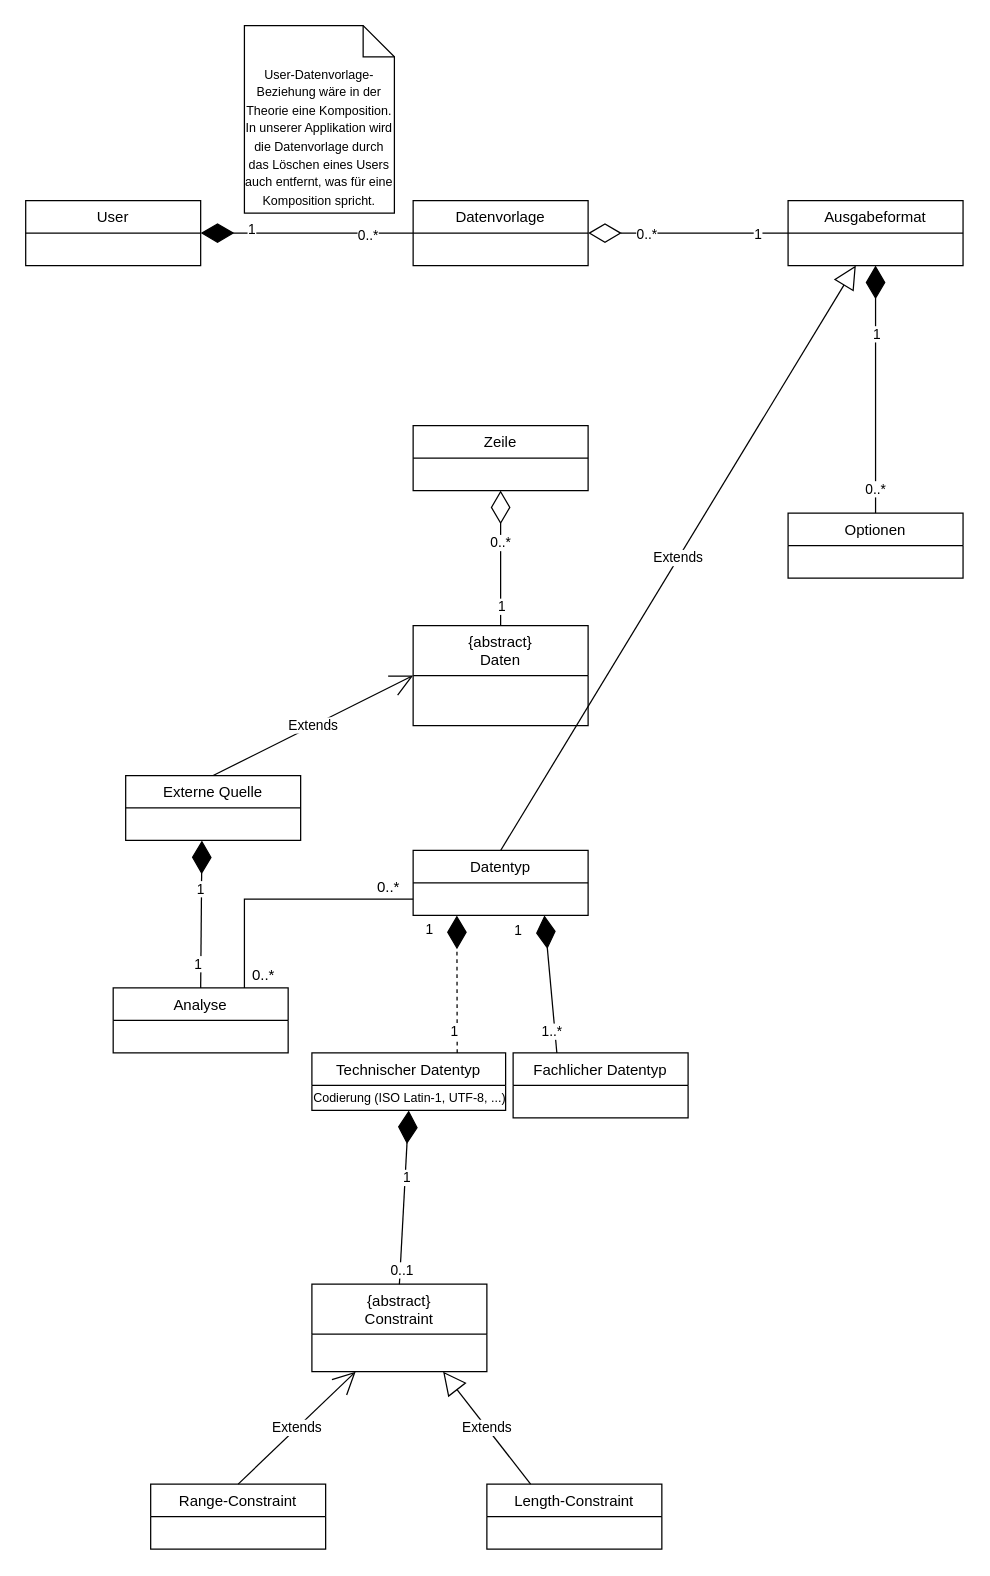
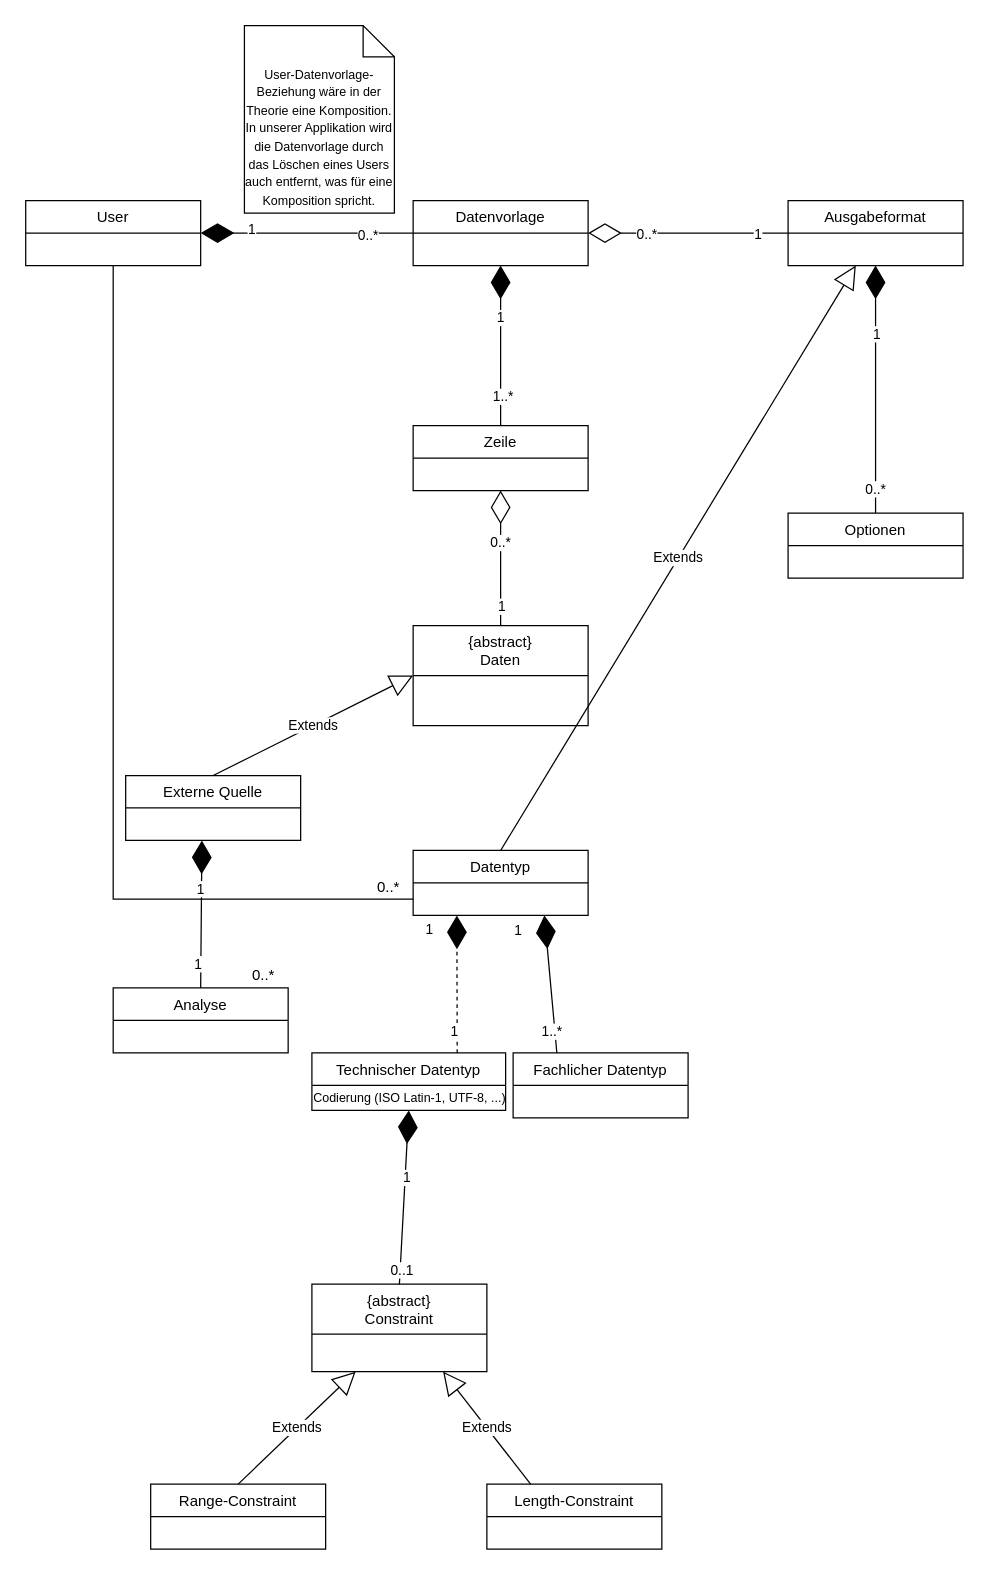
+ <mxCell id="36" value="" style="endArrow=diamondThin;endFill=1;endSize=24;html=1;rounded=0;entryX=0.5;entryY=1;entryDx=0;entryDy=0;exitX=0.5;exitY=0;exitDx=0;exitDy=0;" edge="1" parent="1" source="5" target="3"><mxGeometry width="160" relative="1" as="geometry"><mxPoint x="220" y="260" as="sourcePoint" /><mxPoint x="380" y="260" as="targetPoint" /></mxGeometry></mxCell>
+ <mxCell id="37" value="1..*" style="edgeLabel;html=1;align=center;verticalAlign=middle;resizable=0;points=[];" vertex="1" connectable="0" parent="36"><mxGeometry x="-0.631" y="-1" relative="1" as="geometry"><mxPoint as="offset" /></mxGeometry></mxCell>
+ <mxCell id="38" value="1" style="edgeLabel;html=1;align=center;verticalAlign=middle;resizable=0;points=[];" vertex="1" connectable="0" parent="36"><mxGeometry x="0.366" y="1" relative="1" as="geometry"><mxPoint as="offset" /></mxGeometry></mxCell>
- <mxCell id="28" value="Extends" style="endArrow=open;endSize=16;endFill=0;html=1;rounded=0;exitX=0.5;exitY=0;exitDx=0;exitDy=0;entryX=0;entryY=0.5;entryDx=0;entryDy=0;" edge="1" parent="1" source="4" target="26"><mxGeometry width="160" relative="1" as="geometry"><mxPoint x="160" y="560" as="sourcePoint" /><mxPoint x="320" y="560" as="targetPoint" /></mxGeometry></mxCell>
+ <mxCell id="28" value="Extends" style="endArrow=block;endSize=16;endFill=0;html=1;rounded=0;exitX=0.5;exitY=0;exitDx=0;exitDy=0;entryX=0;entryY=0.5;entryDx=0;entryDy=0;" edge="1" parent="1" source="4" target="26"><mxGeometry width="160" relative="1" as="geometry"><mxPoint x="160" y="560" as="sourcePoint" /><mxPoint x="320" y="560" as="targetPoint" /></mxGeometry></mxCell>
- <mxCell id="33" value="" style="endArrow=none;html=1;edgeStyle=orthogonalEdgeStyle;rounded=0;entryX=0.75;entryY=0;entryDx=0;entryDy=0;exitX=0;exitY=0.75;exitDx=0;exitDy=0;" edge="1" parent="1" source="6" target="29"><mxGeometry relative="1" as="geometry"><mxPoint x="283.5" y="640" as="sourcePoint" /><mxPoint x="283.5" y="810" as="targetPoint" /></mxGeometry></mxCell>
+ <mxCell id="33" value="" style="endArrow=none;html=1;edgeStyle=orthogonalEdgeStyle;rounded=0;exitX=0;exitY=0.75;exitDx=0;exitDy=0;" edge="1" parent="1" source="6" target="2"><mxGeometry relative="1" as="geometry"><mxPoint x="283.5" y="640" as="sourcePoint" /><mxPoint x="283.5" y="810" as="targetPoint" /></mxGeometry></mxCell>
- <mxCell id="24" value="Extends" style="endArrow=open;endSize=16;endFill=0;html=1;rounded=0;exitX=0.5;exitY=0;exitDx=0;exitDy=0;entryX=0.25;entryY=1;entryDx=0;entryDy=0;" edge="1" parent="1" source="22" target="18"><mxGeometry width="160" relative="1" as="geometry"><mxPoint x="180" y="1157" as="sourcePoint" /><mxPoint x="340" y="1157" as="targetPoint" /></mxGeometry></mxCell>
+ <mxCell id="24" value="Extends" style="endArrow=block;endSize=16;endFill=0;html=1;rounded=0;exitX=0.5;exitY=0;exitDx=0;exitDy=0;entryX=0.25;entryY=1;entryDx=0;entryDy=0;" edge="1" parent="1" source="22" target="18"><mxGeometry width="160" relative="1" as="geometry"><mxPoint x="180" y="1157" as="sourcePoint" /><mxPoint x="340" y="1157" as="targetPoint" /></mxGeometry></mxCell>
